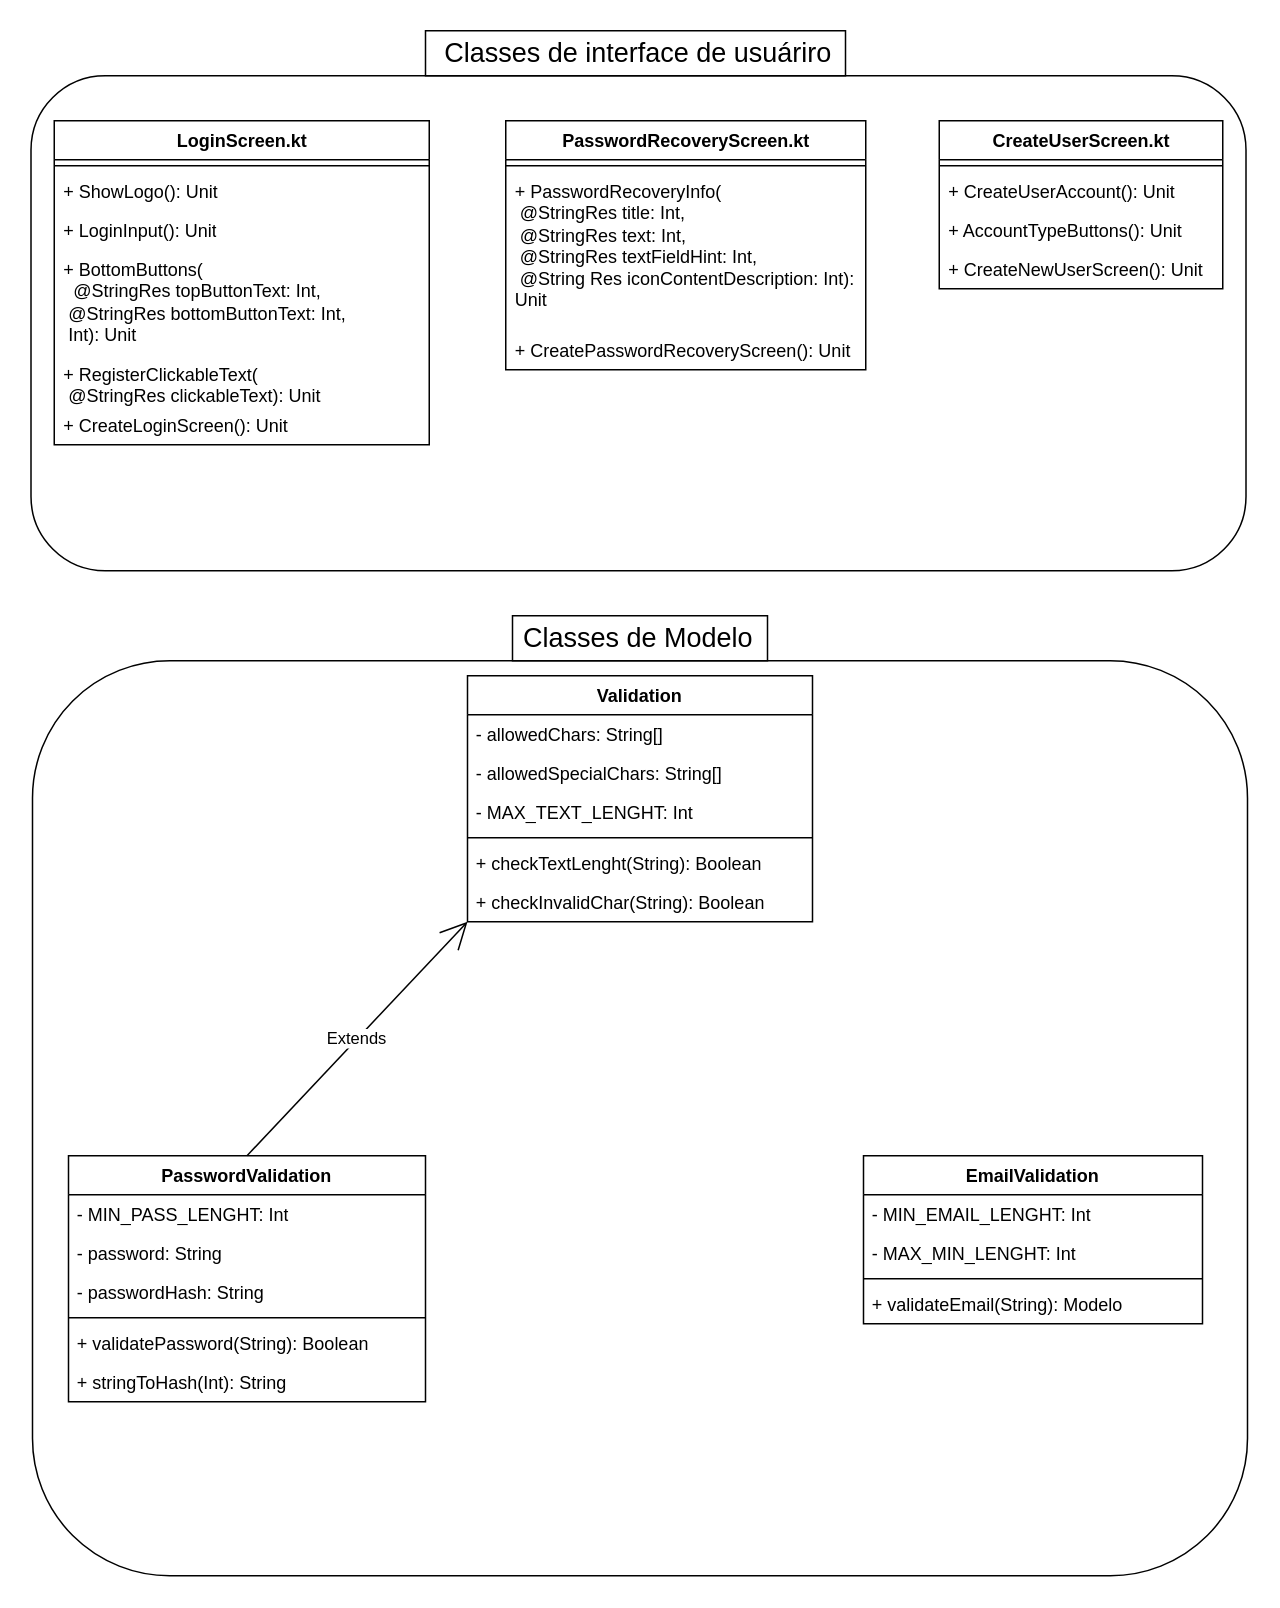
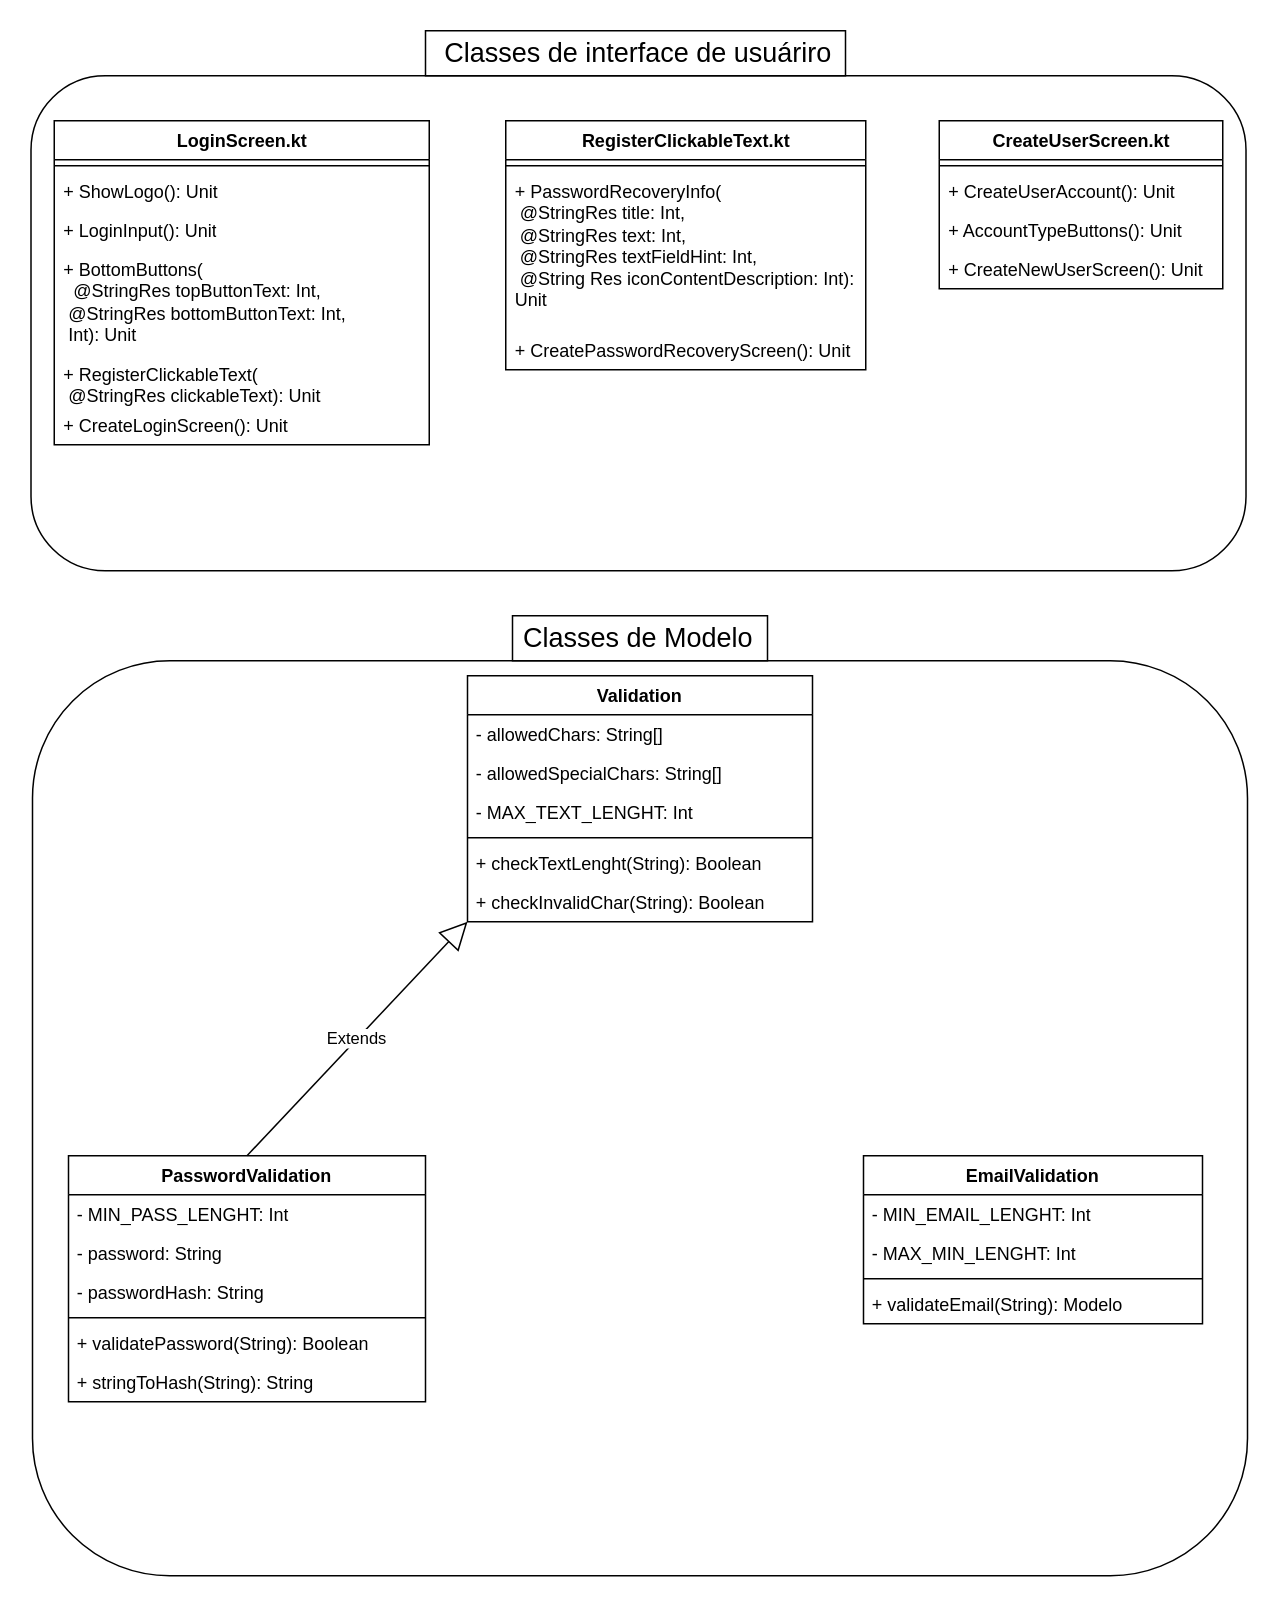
- <mxCell id="15" value="PasswordRecoveryScreen.kt" style="swimlane;fontStyle=1;align=center;verticalAlign=top;childLayout=stackLayout;horizontal=1;startSize=26;horizontalStack=0;resizeParent=1;resizeParentMax=0;resizeLast=0;collapsible=1;marginBottom=0;whiteSpace=wrap;html=1;" vertex="1" parent="1"><mxGeometry x="336.5" y="80" width="240" height="166" as="geometry" /></mxCell>
+ <mxCell id="15" value="RegisterClickableText.kt" style="swimlane;fontStyle=1;align=center;verticalAlign=top;childLayout=stackLayout;horizontal=1;startSize=26;horizontalStack=0;resizeParent=1;resizeParentMax=0;resizeLast=0;collapsible=1;marginBottom=0;whiteSpace=wrap;html=1;" vertex="1" parent="1"><mxGeometry x="336.5" y="80" width="240" height="166" as="geometry" /></mxCell>
- <mxCell id="38" value="Extends" style="endArrow=open;endSize=16;endFill=0;html=1;rounded=0;entryX=0;entryY=1;entryDx=0;entryDy=0;exitX=0.5;exitY=0;exitDx=0;exitDy=0;" edge="1" parent="1" source="31" target="24"><mxGeometry width="160" relative="1" as="geometry"><mxPoint x="141" y="520" as="sourcePoint" /><mxPoint x="301" y="520" as="targetPoint" /></mxGeometry></mxCell>
+ <mxCell id="38" value="Extends" style="endArrow=block;endSize=16;endFill=0;html=1;rounded=0;entryX=0;entryY=1;entryDx=0;entryDy=0;exitX=0.5;exitY=0;exitDx=0;exitDy=0;" edge="1" parent="1" source="31" target="24"><mxGeometry width="160" relative="1" as="geometry"><mxPoint x="141" y="520" as="sourcePoint" /><mxPoint x="301" y="520" as="targetPoint" /></mxGeometry></mxCell>
- <mxCell id="37" value="&lt;div&gt;+ stringToHash(Int): String&lt;br&gt;&lt;/div&gt;" style="text;strokeColor=none;fillColor=none;align=left;verticalAlign=top;spacingLeft=4;spacingRight=4;overflow=hidden;rotatable=0;points=[[0,0.5],[1,0.5]];portConstraint=eastwest;whiteSpace=wrap;html=1;" vertex="1" parent="31"><mxGeometry y="138" width="238" height="26" as="geometry" /></mxCell>
+ <mxCell id="37" value="&lt;div&gt;+ stringToHash(String): String&lt;br&gt;&lt;/div&gt;" style="text;strokeColor=none;fillColor=none;align=left;verticalAlign=top;spacingLeft=4;spacingRight=4;overflow=hidden;rotatable=0;points=[[0,0.5],[1,0.5]];portConstraint=eastwest;whiteSpace=wrap;html=1;" vertex="1" parent="31"><mxGeometry y="138" width="238" height="26" as="geometry" /></mxCell>
